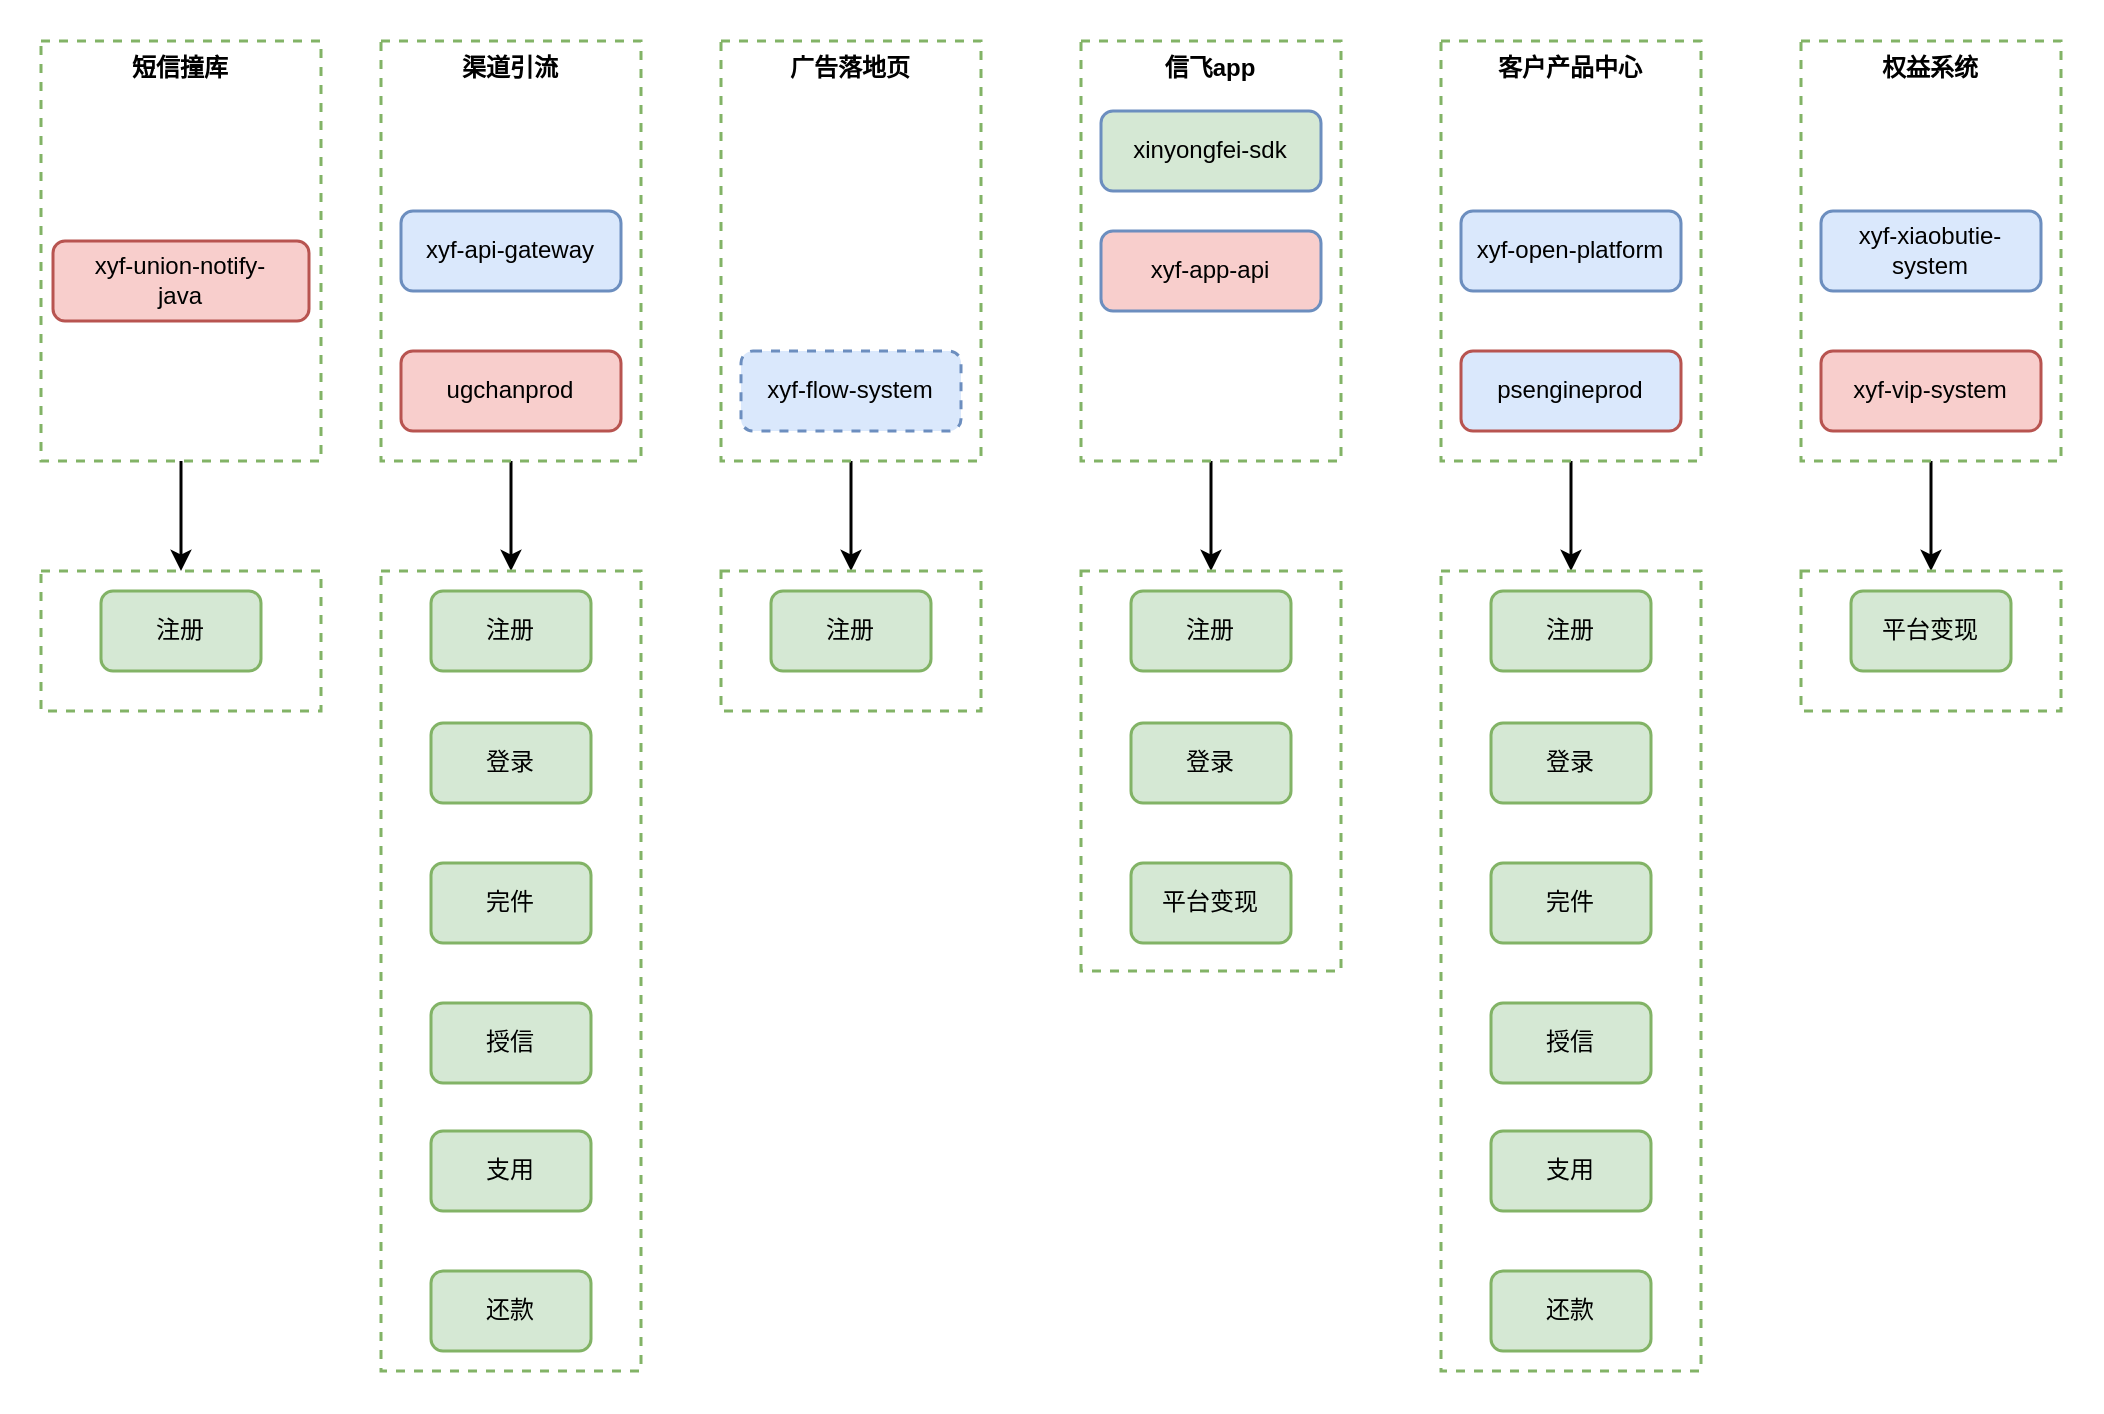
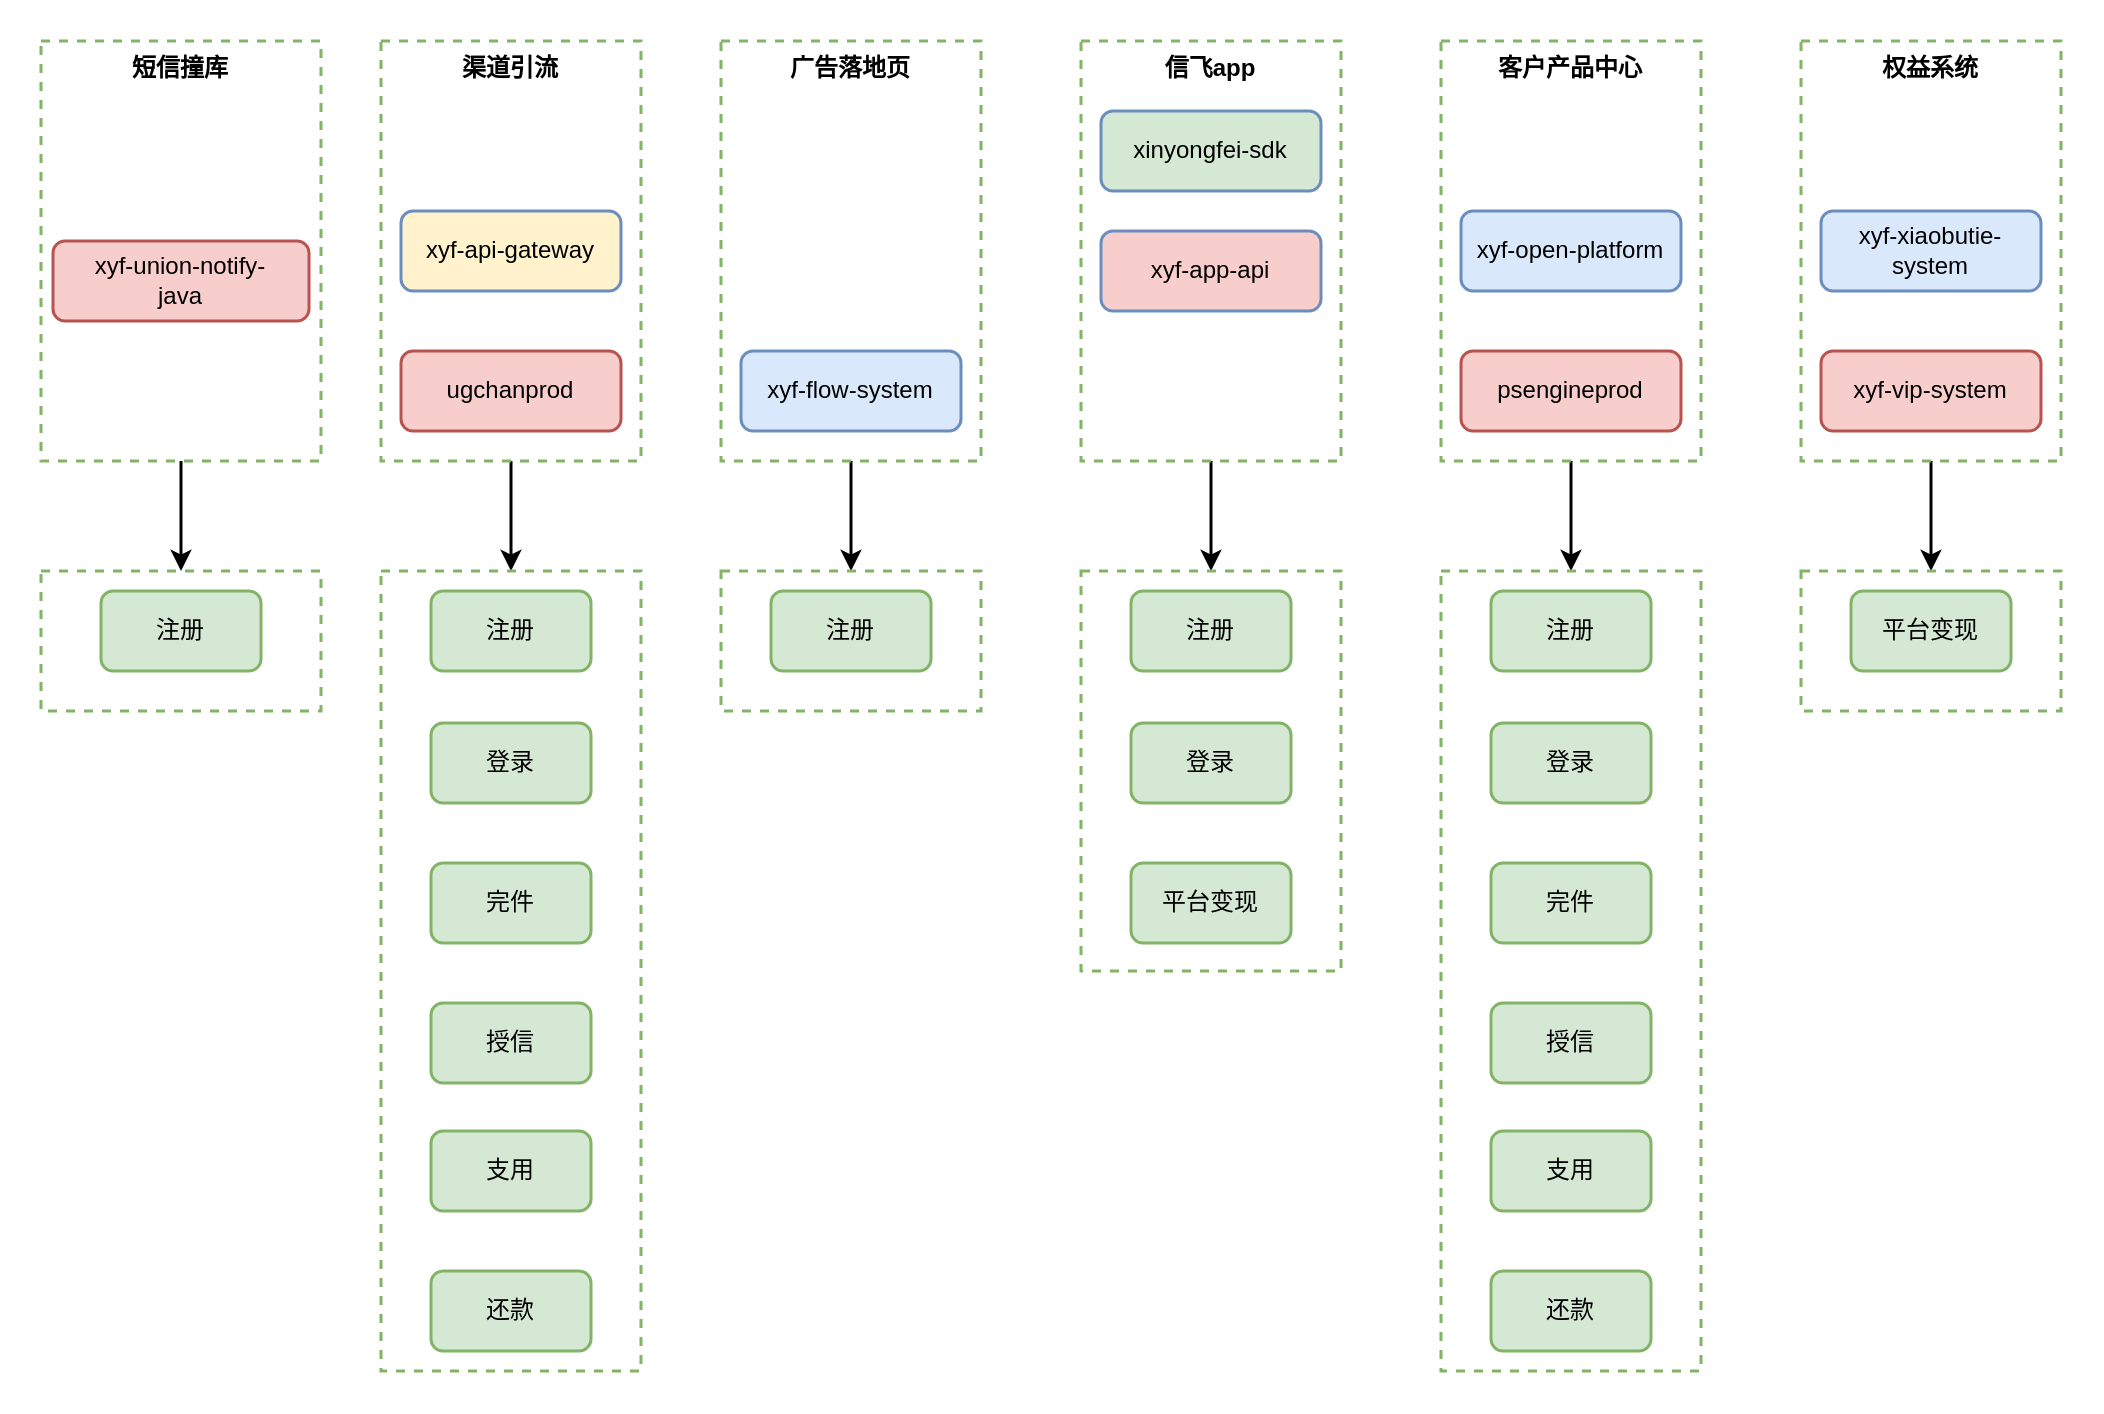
- <mxCell id="18" value="xyf-api-gateway" style="rounded=1;whiteSpace=wrap;html=1;strokeColor=#6c8ebf;strokeWidth=1.5;align=center;verticalAlign=middle;fontFamily=Helvetica;fontSize=12;fillColor=#dae8fc;" vertex="1" parent="1"><mxGeometry x="200" y="105" width="110" height="40" as="geometry" /></mxCell>
+ <mxCell id="18" value="xyf-api-gateway" style="rounded=1;whiteSpace=wrap;html=1;strokeColor=#6c8ebf;strokeWidth=1.5;align=center;verticalAlign=middle;fontFamily=Helvetica;fontSize=12;fillColor=#fff2cc;" vertex="1" parent="1"><mxGeometry x="200" y="105" width="110" height="40" as="geometry" /></mxCell>
- <mxCell id="21" value="xyf-flow-system" style="rounded=1;whiteSpace=wrap;html=1;strokeColor=#6c8ebf;strokeWidth=1.5;align=center;verticalAlign=middle;fontFamily=Helvetica;fontSize=12;fillColor=#dae8fc;dashed=1;" vertex="1" parent="1"><mxGeometry x="370" y="175" width="110" height="40" as="geometry" /></mxCell>
+ <mxCell id="21" value="xyf-flow-system" style="rounded=1;whiteSpace=wrap;html=1;strokeColor=#6c8ebf;strokeWidth=1.5;align=center;verticalAlign=middle;fontFamily=Helvetica;fontSize=12;fillColor=#dae8fc;" vertex="1" parent="1"><mxGeometry x="370" y="175" width="110" height="40" as="geometry" /></mxCell>
- <mxCell id="23" value="psengineprod" style="rounded=1;whiteSpace=wrap;html=1;strokeColor=#b85450;strokeWidth=1.5;align=center;verticalAlign=middle;fontFamily=Helvetica;fontSize=12;fillColor=#dae8fc;" vertex="1" parent="1"><mxGeometry x="730" y="175" width="110" height="40" as="geometry" /></mxCell>
+ <mxCell id="23" value="psengineprod" style="rounded=1;whiteSpace=wrap;html=1;strokeColor=#b85450;strokeWidth=1.5;align=center;verticalAlign=middle;fontFamily=Helvetica;fontSize=12;fillColor=#f8cecc;" vertex="1" parent="1"><mxGeometry x="730" y="175" width="110" height="40" as="geometry" /></mxCell>
